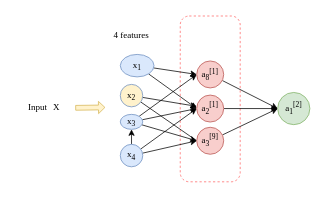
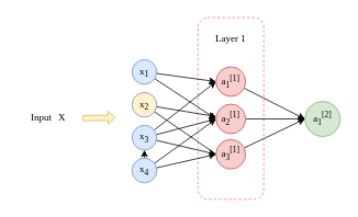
- <mxCell id="19" value="4 features" style="text;html=1;strokeColor=none;fillColor=none;align=center;verticalAlign=middle;whiteSpace=wrap;rounded=0;fontFamily=Lucida Console;" parent="1" vertex="1"><mxGeometry x="135" y="31" width="80" height="30" as="geometry" /></mxCell>
+ <mxCell id="28" value="Layer 1" style="text;html=1;strokeColor=none;fillColor=none;align=center;verticalAlign=middle;whiteSpace=wrap;rounded=0;fontFamily=Lucida Console;" vertex="1" parent="1"><mxGeometry x="240" y="31" width="80" height="30" as="geometry" /></mxCell>
- <mxCell id="5" value="x&lt;sub&gt;1&lt;/sub&gt;" style="ellipse;whiteSpace=wrap;html=1;aspect=fixed;fillColor=#dae8fc;strokeColor=#6c8ebf;fontFamily=Lucida Console;" parent="1" vertex="1"><mxGeometry x="160" y="72" width="45" height="30" as="geometry" /></mxCell>
+ <mxCell id="5" value="x&lt;sub&gt;1&lt;/sub&gt;" style="ellipse;whiteSpace=wrap;html=1;aspect=fixed;fillColor=#dae8fc;strokeColor=#6c8ebf;fontFamily=Lucida Console;" parent="1" vertex="1"><mxGeometry x="160" y="72" width="30" height="30" as="geometry" /></mxCell>
- <mxCell id="23" value="a&lt;sub&gt;8&lt;/sub&gt;&lt;sup&gt;[1]&lt;/sup&gt;" style="ellipse;whiteSpace=wrap;html=1;aspect=fixed;fillColor=#f8cecc;strokeColor=#b85450;fontFamily=Lucida Console;direction=south;" vertex="1" parent="1"><mxGeometry x="262" y="80.75" width="36" height="36" as="geometry" /></mxCell>
+ <mxCell id="23" value="a&lt;sub&gt;1&lt;/sub&gt;&lt;sup&gt;[1]&lt;/sup&gt;" style="ellipse;whiteSpace=wrap;html=1;aspect=fixed;fillColor=#f8cecc;strokeColor=#b85450;fontFamily=Lucida Console;direction=south;" vertex="1" parent="1"><mxGeometry x="262" y="80.75" width="36" height="36" as="geometry" /></mxCell>
- <mxCell id="12" value="x&lt;sub&gt;3&lt;/sub&gt;" style="ellipse;whiteSpace=wrap;html=1;aspect=fixed;fillColor=#dae8fc;strokeColor=#6c8ebf;fontFamily=Lucida Console;" parent="1" vertex="1"><mxGeometry x="160" y="152" width="30" height="20" as="geometry" /></mxCell>
+ <mxCell id="12" value="x&lt;sub&gt;3&lt;/sub&gt;" style="ellipse;whiteSpace=wrap;html=1;aspect=fixed;fillColor=#dae8fc;strokeColor=#6c8ebf;fontFamily=Lucida Console;" parent="1" vertex="1"><mxGeometry x="160" y="152" width="30" height="30" as="geometry" /></mxCell>
- <mxCell id="27" value="a&lt;sub&gt;3&lt;/sub&gt;&lt;sup&gt;[9]&lt;/sup&gt;" style="ellipse;whiteSpace=wrap;html=1;aspect=fixed;fillColor=#f8cecc;strokeColor=#b85450;fontFamily=Lucida Console;" vertex="1" parent="1"><mxGeometry x="262" y="169.25" width="36" height="36" as="geometry" /></mxCell>
+ <mxCell id="27" value="a&lt;sub&gt;3&lt;/sub&gt;&lt;sup&gt;[1]&lt;/sup&gt;" style="ellipse;whiteSpace=wrap;html=1;aspect=fixed;fillColor=#f8cecc;strokeColor=#b85450;fontFamily=Lucida Console;" vertex="1" parent="1"><mxGeometry x="262" y="169.25" width="36" height="36" as="geometry" /></mxCell>
